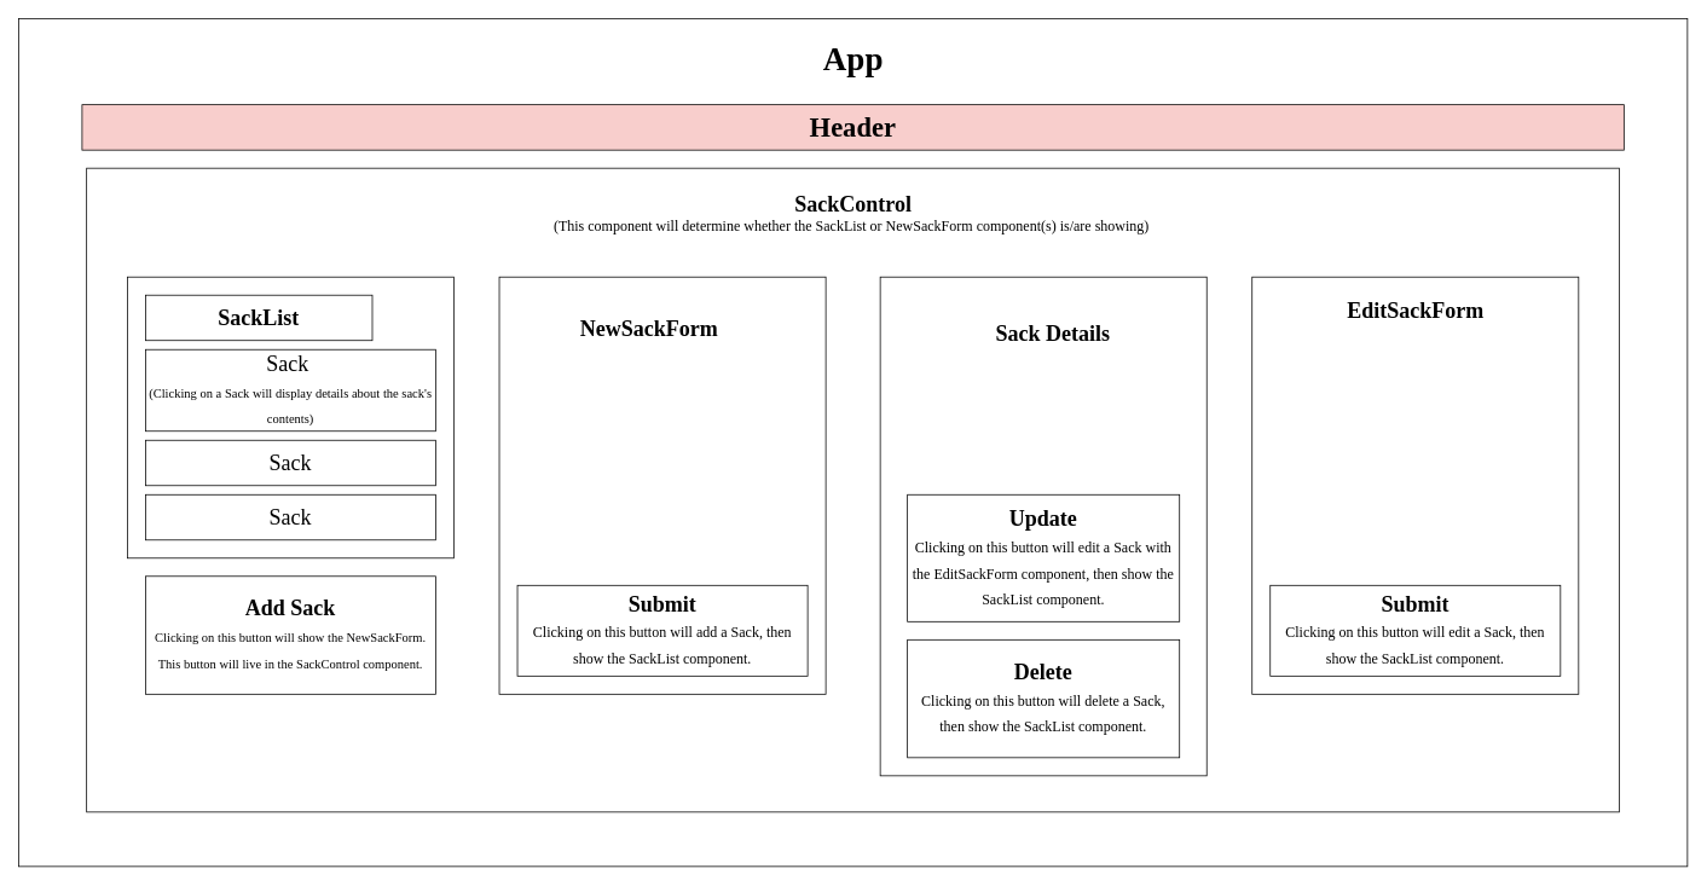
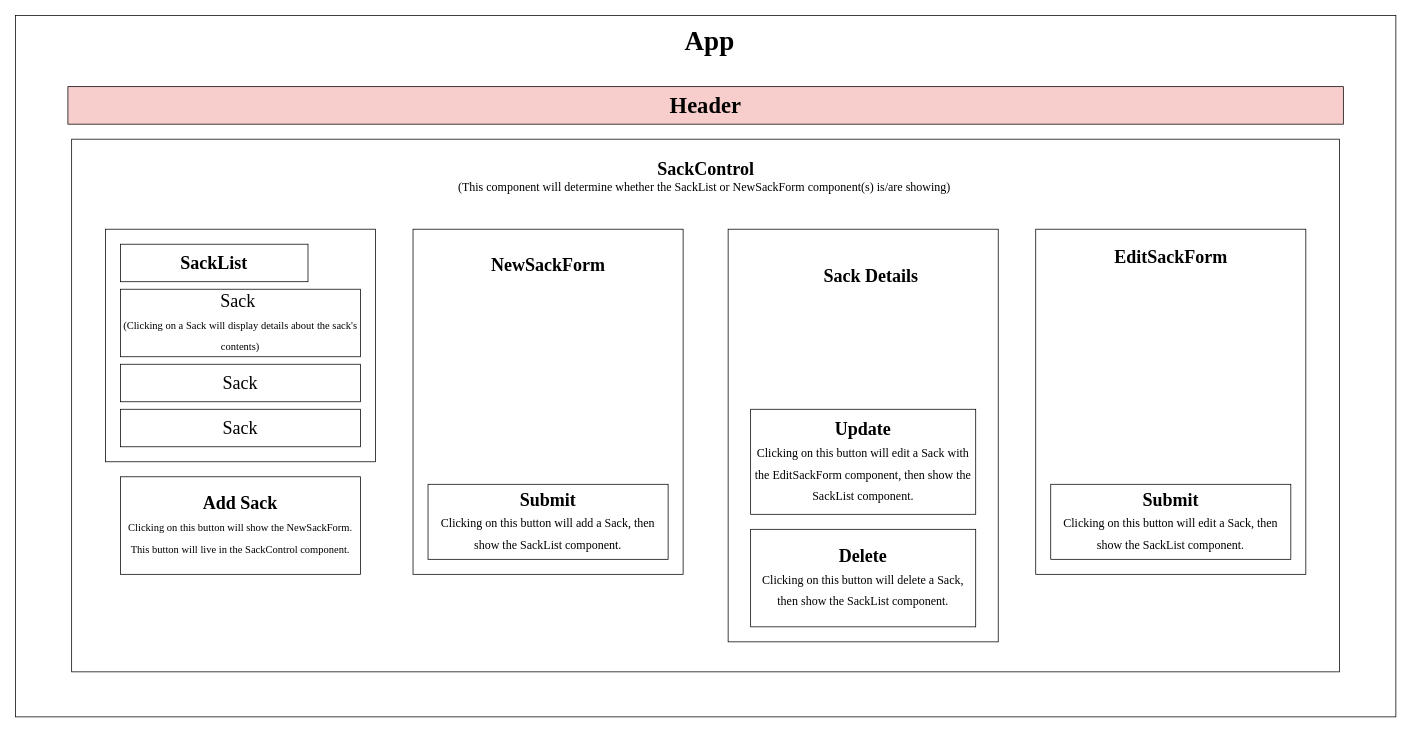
- <mxCell id="11" value="&lt;font style=&quot;font-size: 36px;&quot;&gt;&lt;b&gt;App&lt;/b&gt;&lt;/font&gt;" style="text;html=1;resizable=0;autosize=1;align=center;verticalAlign=middle;points=[];fillColor=none;strokeColor=none;rounded=0;fontFamily=Verdana;fontSize=14;" vertex="1" parent="1"><mxGeometry x="890" y="35" width="100" height="60" as="geometry" /></mxCell>
+ <mxCell id="11" value="&lt;font style=&quot;font-size: 36px;&quot;&gt;&lt;b&gt;App&lt;/b&gt;&lt;/font&gt;" style="text;html=1;resizable=0;autosize=1;align=center;verticalAlign=middle;points=[];fillColor=none;strokeColor=none;rounded=0;fontFamily=Verdana;fontSize=14;" vertex="1" parent="1"><mxGeometry x="895" y="25" width="100" height="60" as="geometry" /></mxCell>
- <mxCell id="14" value="&lt;font style=&quot;font-size: 24px;&quot;&gt;&lt;b&gt;NewSackForm&lt;br&gt;&lt;/b&gt;&lt;/font&gt;" style="text;html=1;resizable=0;autosize=1;align=center;verticalAlign=middle;points=[];fillColor=none;strokeColor=none;rounded=0;fontFamily=Verdana;fontSize=30;" vertex="1" parent="1"><mxGeometry x="605" y="335" width="220" height="50" as="geometry" /></mxCell>
+ <mxCell id="14" value="&lt;font style=&quot;font-size: 24px;&quot;&gt;&lt;b&gt;NewSackForm&lt;br&gt;&lt;/b&gt;&lt;/font&gt;" style="text;html=1;resizable=0;autosize=1;align=center;verticalAlign=middle;points=[];fillColor=none;strokeColor=none;rounded=0;fontFamily=Verdana;fontSize=30;" vertex="1" parent="1"><mxGeometry x="620" y="325" width="220" height="50" as="geometry" /></mxCell>
